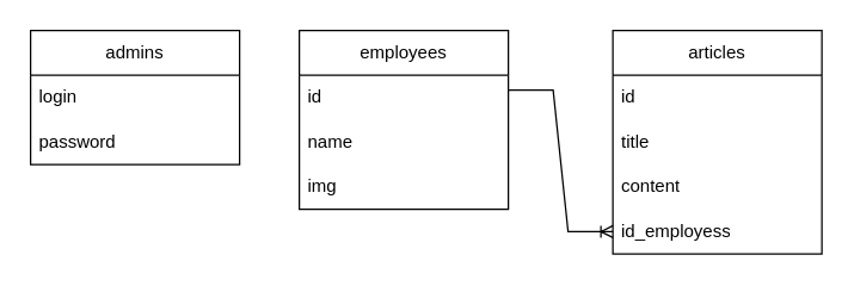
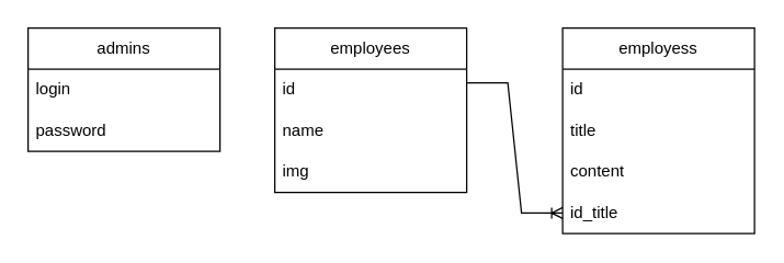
- <mxCell id="9" value="articles" style="swimlane;fontStyle=0;childLayout=stackLayout;horizontal=1;startSize=30;horizontalStack=0;resizeParent=1;resizeParentMax=0;resizeLast=0;collapsible=1;marginBottom=0;whiteSpace=wrap;html=1;" vertex="1" parent="1"><mxGeometry x="410" y="20" width="140" height="150" as="geometry" /></mxCell>
+ <mxCell id="9" value="employess" style="swimlane;fontStyle=0;childLayout=stackLayout;horizontal=1;startSize=30;horizontalStack=0;resizeParent=1;resizeParentMax=0;resizeLast=0;collapsible=1;marginBottom=0;whiteSpace=wrap;html=1;" vertex="1" parent="1"><mxGeometry x="410" y="20" width="140" height="150" as="geometry" /></mxCell>
- <mxCell id="13" value="id_employess" style="text;strokeColor=none;fillColor=none;align=left;verticalAlign=middle;spacingLeft=4;spacingRight=4;overflow=hidden;points=[[0,0.5],[1,0.5]];portConstraint=eastwest;rotatable=0;whiteSpace=wrap;html=1;" vertex="1" parent="9"><mxGeometry y="120" width="140" height="30" as="geometry" /></mxCell>
+ <mxCell id="13" value="id_title" style="text;strokeColor=none;fillColor=none;align=left;verticalAlign=middle;spacingLeft=4;spacingRight=4;overflow=hidden;points=[[0,0.5],[1,0.5]];portConstraint=eastwest;rotatable=0;whiteSpace=wrap;html=1;" vertex="1" parent="9"><mxGeometry y="120" width="140" height="30" as="geometry" /></mxCell>
